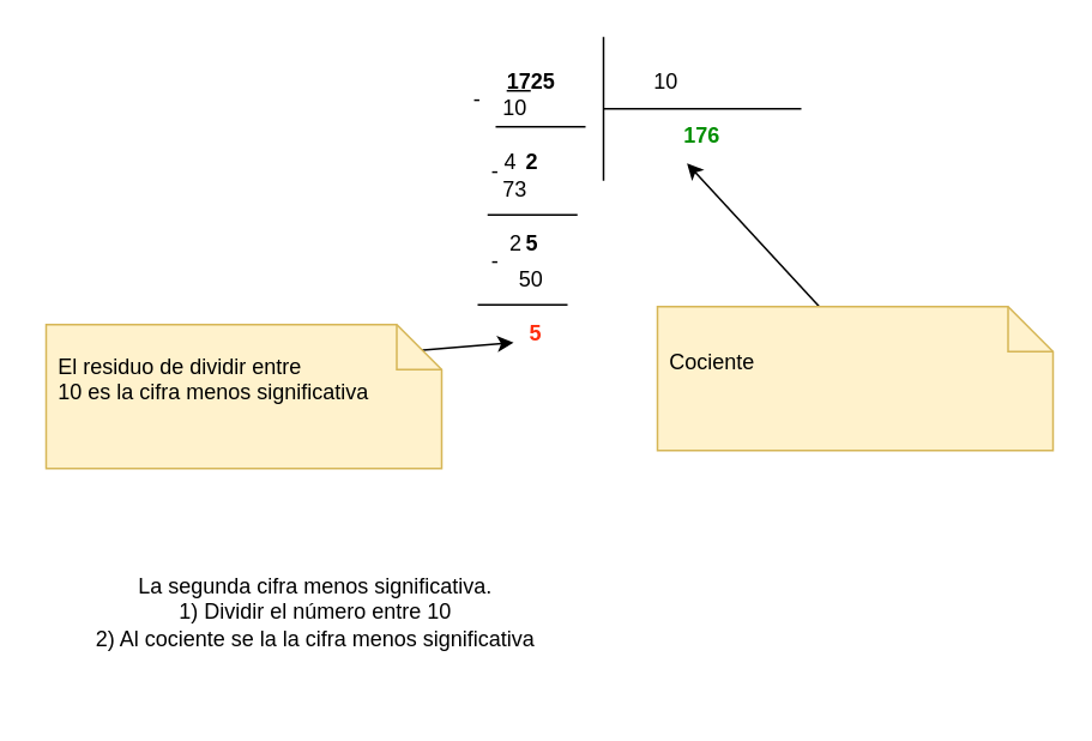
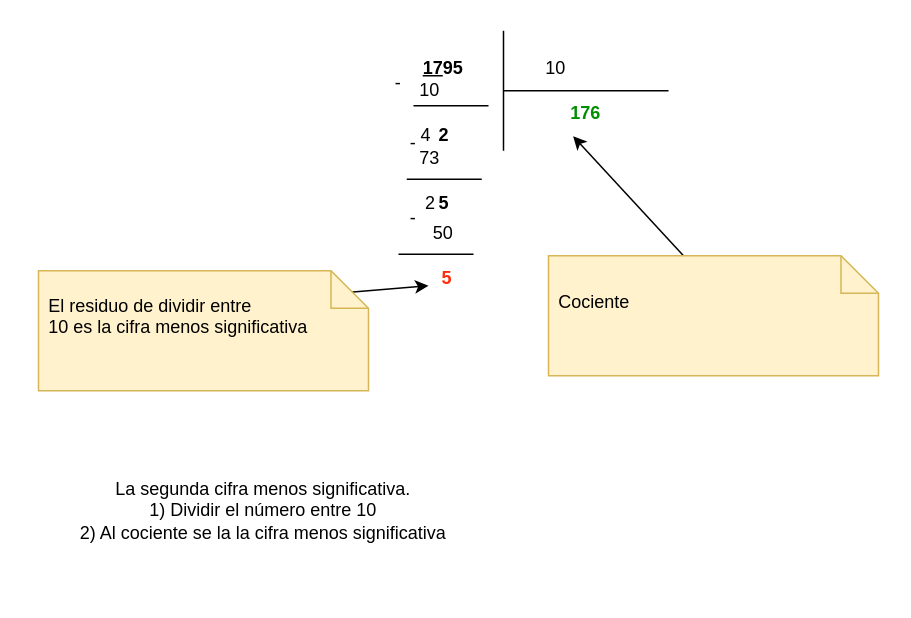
- <mxCell id="4" value="&lt;b&gt;&lt;u&gt;17&lt;/u&gt;25&lt;/b&gt;" style="text;html=1;align=center;verticalAlign=middle;whiteSpace=wrap;rounded=0;" parent="1" vertex="1"><mxGeometry x="265" y="30" width="60" height="30" as="geometry" /></mxCell>
+ <mxCell id="4" value="&lt;b&gt;&lt;u&gt;17&lt;/u&gt;95&lt;/b&gt;" style="text;html=1;align=center;verticalAlign=middle;whiteSpace=wrap;rounded=0;" parent="1" vertex="1"><mxGeometry x="265" y="30" width="60" height="30" as="geometry" /></mxCell>
